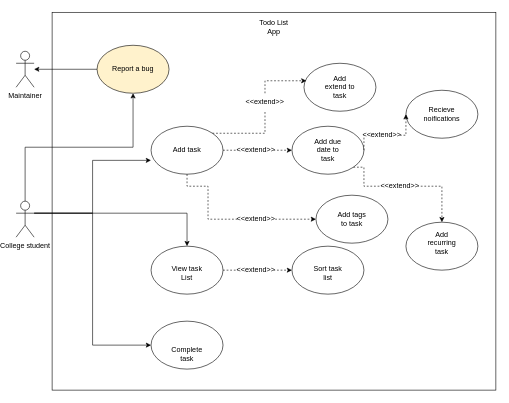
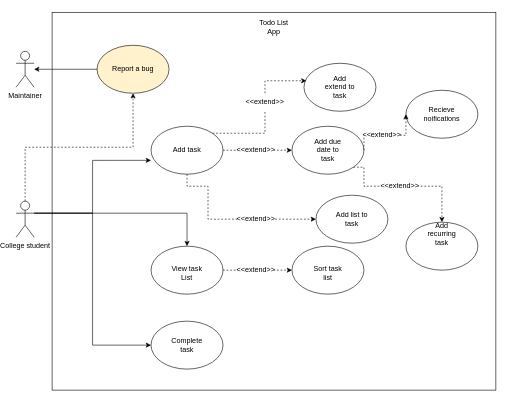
- <mxCell id="8" style="edgeStyle=orthogonalEdgeStyle;rounded=0;orthogonalLoop=1;jettySize=auto;html=1;exitX=0.5;exitY=0;exitDx=0;exitDy=0;exitPerimeter=0;" edge="1" parent="1" source="9" target="45"><mxGeometry relative="1" as="geometry" /></mxCell>
+ <mxCell id="8" style="edgeStyle=orthogonalEdgeStyle;rounded=0;orthogonalLoop=1;jettySize=auto;html=1;exitX=0.5;exitY=0;exitDx=0;exitDy=0;exitPerimeter=0;dashed=1;" edge="1" parent="1" source="9" target="45"><mxGeometry relative="1" as="geometry" /></mxCell>
- <mxCell id="31" value="Add tags to task" style="text;html=1;strokeColor=none;fillColor=none;align=center;verticalAlign=middle;whiteSpace=wrap;rounded=0;" parent="1" vertex="1"><mxGeometry x="550" y="350" width="60" height="30" as="geometry" /></mxCell>
+ <mxCell id="31" value="Add list to task" style="text;html=1;strokeColor=none;fillColor=none;align=center;verticalAlign=middle;whiteSpace=wrap;rounded=0;" parent="1" vertex="1"><mxGeometry x="550" y="350" width="60" height="30" as="geometry" /></mxCell>
- <mxCell id="29" value="Add recurring task" style="text;html=1;strokeColor=none;fillColor=none;align=center;verticalAlign=middle;whiteSpace=wrap;rounded=0;" parent="1" vertex="1"><mxGeometry x="700" y="390" width="60" height="30" as="geometry" /></mxCell>
+ <mxCell id="29" value="Add recurring task" style="text;html=1;strokeColor=none;fillColor=none;align=center;verticalAlign=middle;whiteSpace=wrap;rounded=0;" parent="1" vertex="1"><mxGeometry x="700" y="375" width="60" height="30" as="geometry" /></mxCell>
- <mxCell id="16" value="Complete task" style="text;html=1;strokeColor=none;fillColor=none;align=center;verticalAlign=middle;whiteSpace=wrap;rounded=0;" parent="1" vertex="1"><mxGeometry x="275" y="575" width="60" height="30" as="geometry" /></mxCell>
+ <mxCell id="16" value="Complete task" style="text;html=1;strokeColor=none;fillColor=none;align=center;verticalAlign=middle;whiteSpace=wrap;rounded=0;" parent="1" vertex="1"><mxGeometry x="275" y="560" width="60" height="30" as="geometry" /></mxCell>
